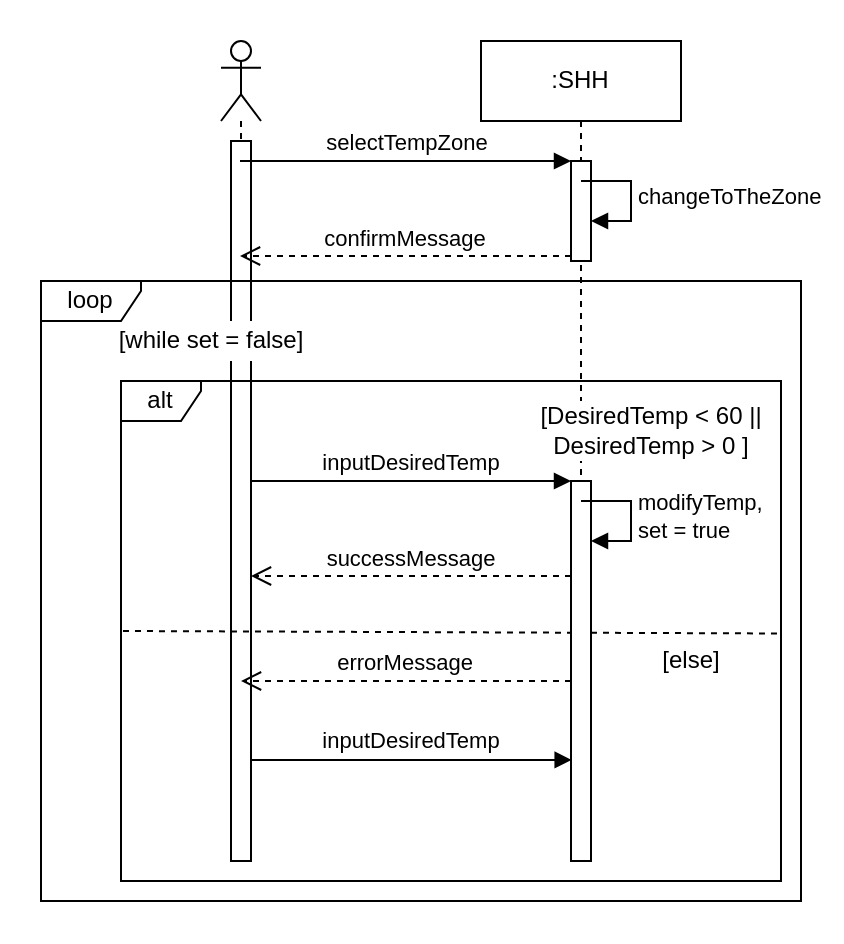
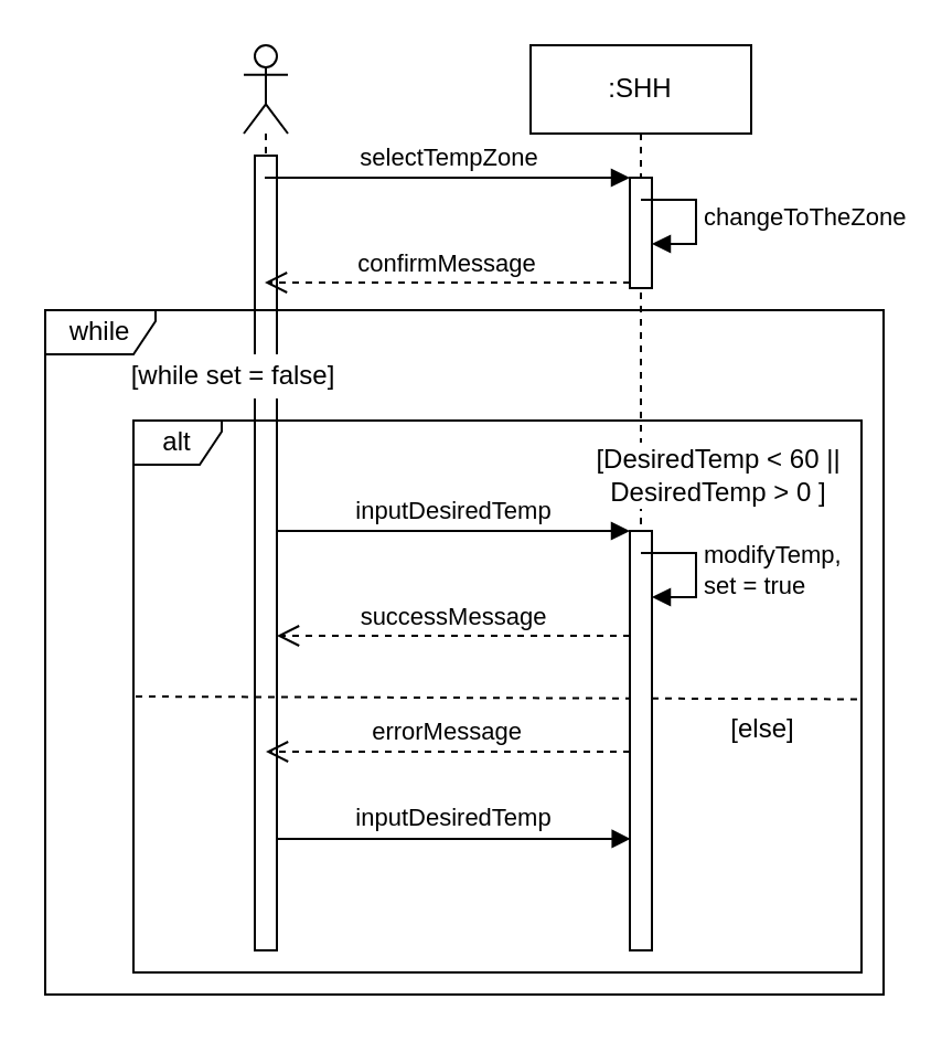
- <mxCell id="21" value="loop" style="shape=umlFrame;whiteSpace=wrap;html=1;shadow=0;fillColor=#FFFFFF;width=50;height=20;" vertex="1" parent="1"><mxGeometry x="20" y="140" width="380" height="310" as="geometry" /></mxCell>
+ <mxCell id="21" value="while" style="shape=umlFrame;whiteSpace=wrap;html=1;shadow=0;fillColor=#FFFFFF;width=50;height=20;" vertex="1" parent="1"><mxGeometry x="20" y="140" width="380" height="310" as="geometry" /></mxCell>
